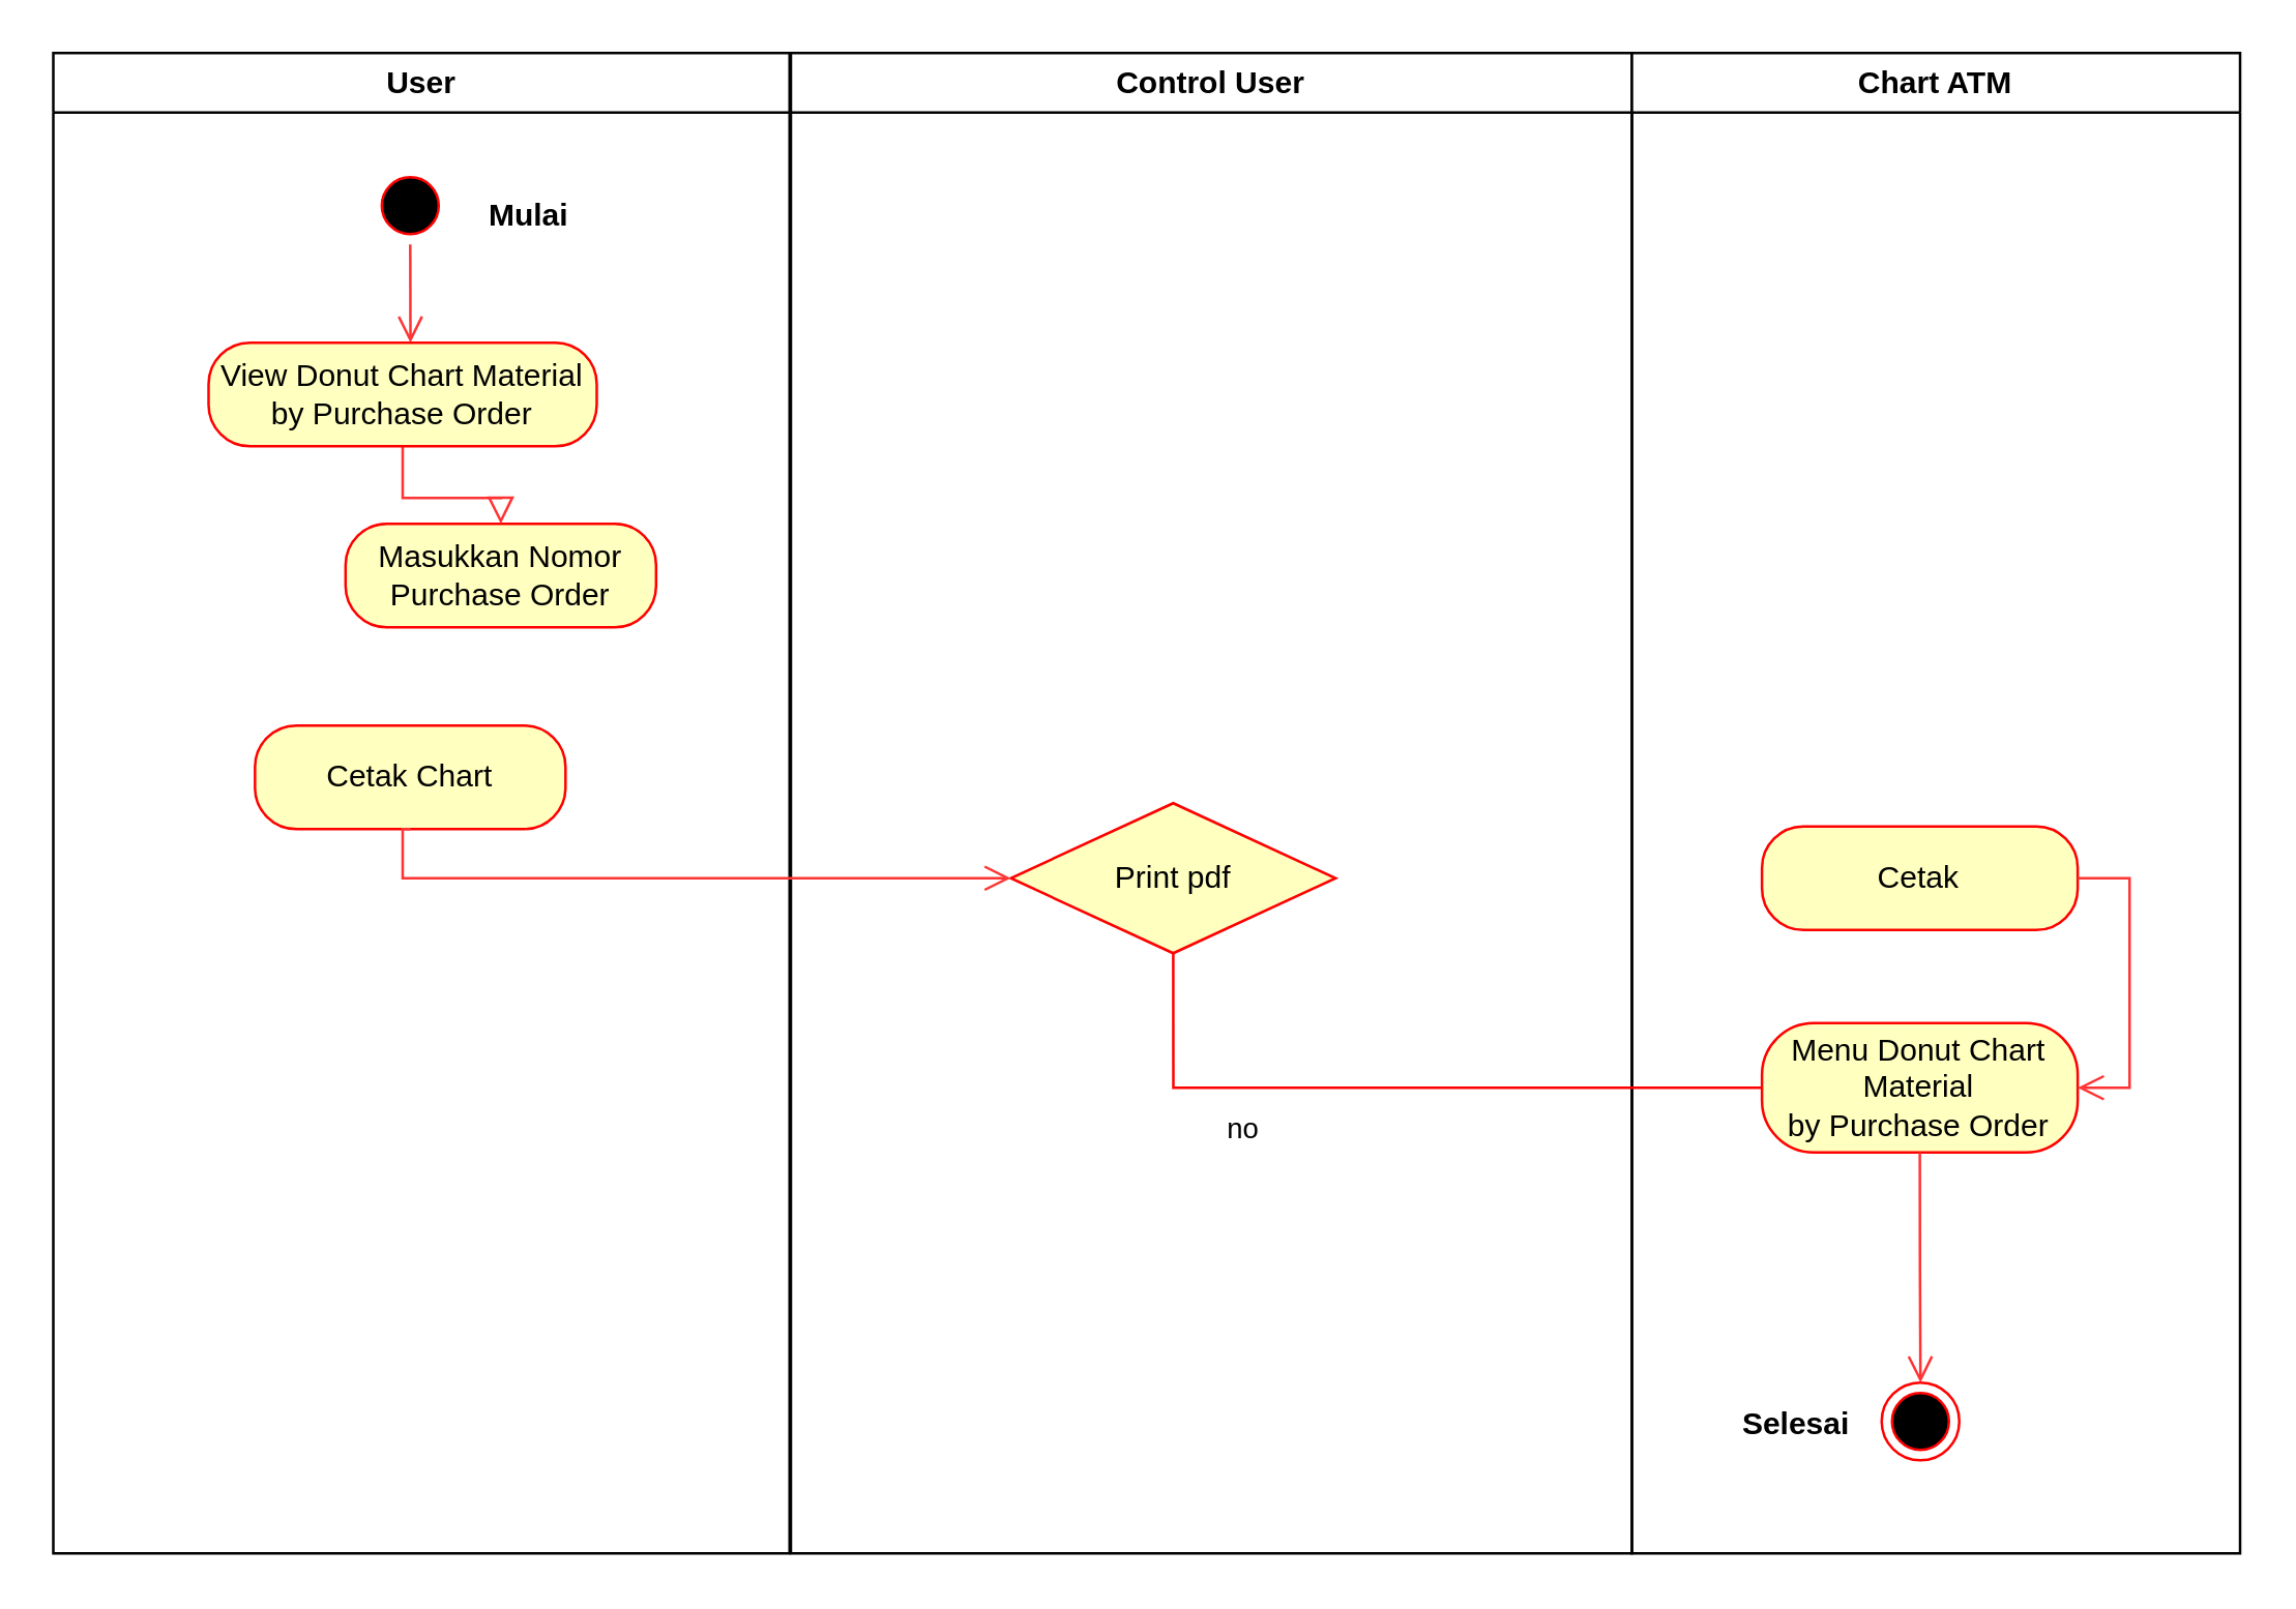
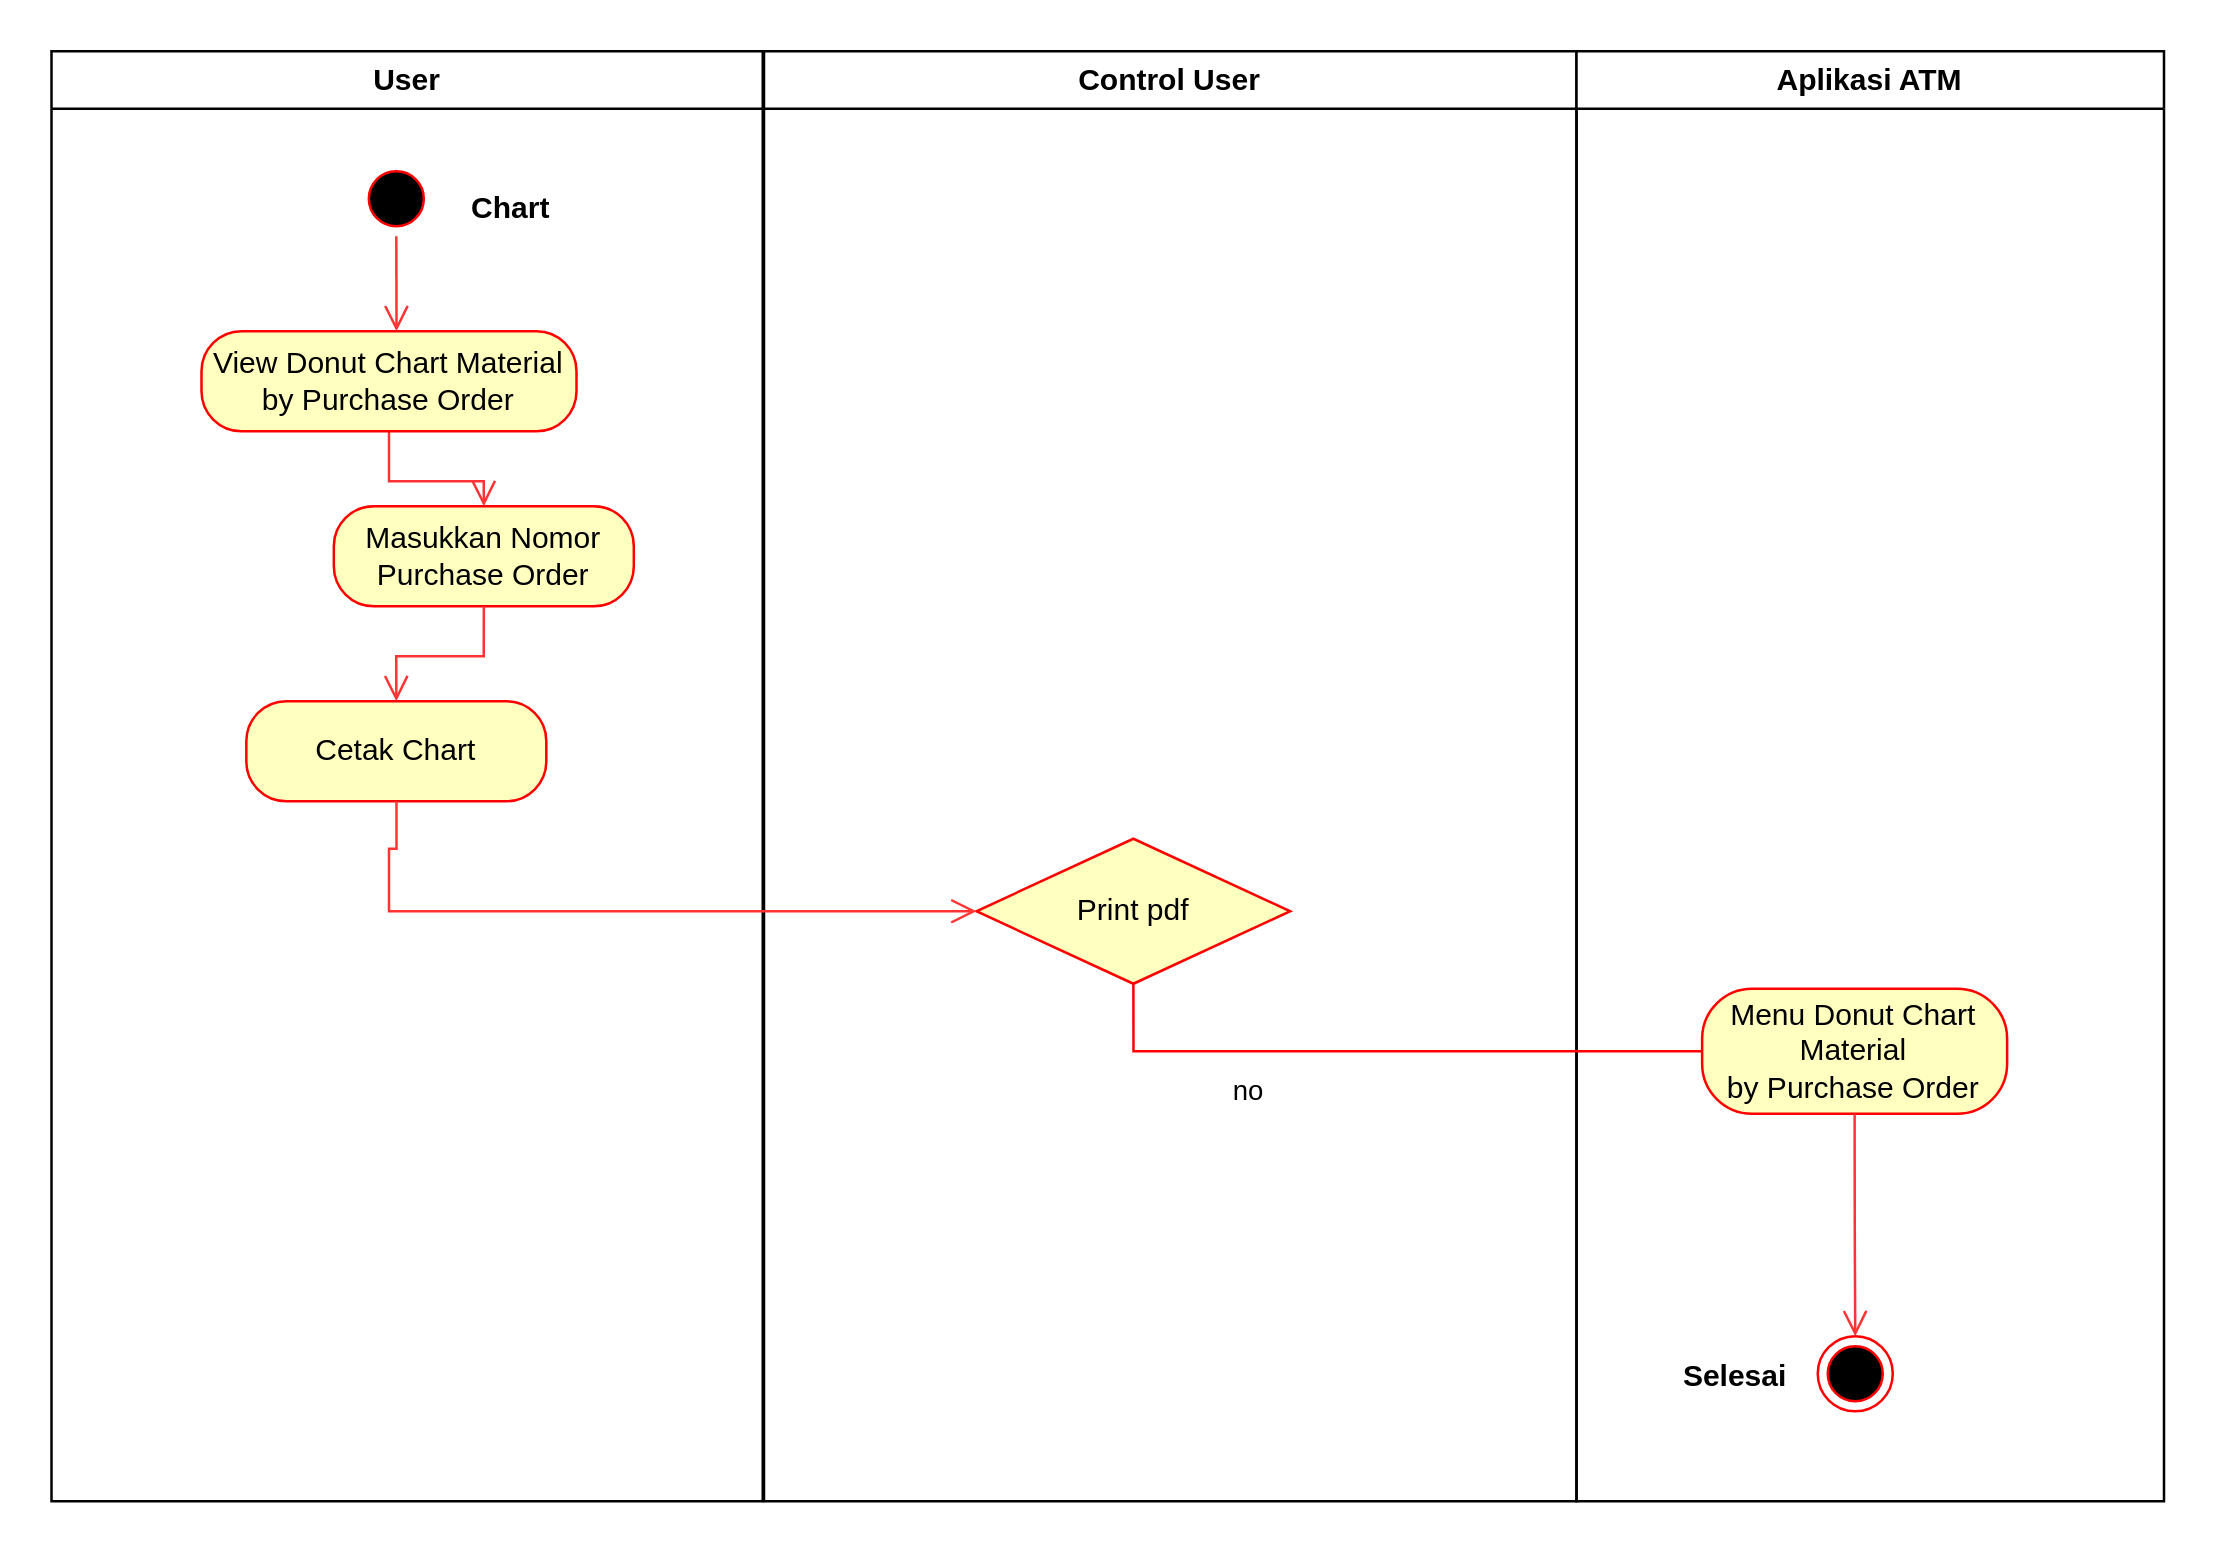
- <mxCell id="14" value="Chart ATM" style="swimlane;whiteSpace=wrap" parent="1" vertex="1"><mxGeometry x="630" y="20" width="235" height="580" as="geometry" /></mxCell>
+ <mxCell id="14" value="Aplikasi ATM" style="swimlane;whiteSpace=wrap" parent="1" vertex="1"><mxGeometry x="630" y="20" width="235" height="580" as="geometry" /></mxCell>
- <mxCell id="5" value="Mulai" style="text;align=center;fontStyle=1;verticalAlign=middle;spacingLeft=3;spacingRight=3;strokeColor=none;rotatable=0;points=[[0,0.5],[1,0.5]];portConstraint=eastwest;" parent="2" vertex="1"><mxGeometry x="144" y="49" width="80" height="26" as="geometry" /></mxCell>
+ <mxCell id="5" value="Chart" style="text;align=center;fontStyle=1;verticalAlign=middle;spacingLeft=3;spacingRight=3;strokeColor=none;rotatable=0;points=[[0,0.5],[1,0.5]];portConstraint=eastwest;" parent="2" vertex="1"><mxGeometry x="144" y="49" width="80" height="26" as="geometry" /></mxCell>
- <mxCell id="7" style="edgeStyle=orthogonalEdgeStyle;rounded=0;orthogonalLoop=1;jettySize=auto;html=1;exitX=0.5;exitY=1;exitDx=0;exitDy=0;entryX=0.5;entryY=0;entryDx=0;entryDy=0;endSize=8;endArrow=block;endFill=0;strokeColor=#FF3333;" parent="2" source="8" target="6" edge="1"><mxGeometry relative="1" as="geometry" /></mxCell>
+ <mxCell id="7" style="edgeStyle=orthogonalEdgeStyle;rounded=0;orthogonalLoop=1;jettySize=auto;html=1;exitX=0.5;exitY=1;exitDx=0;exitDy=0;entryX=0.5;entryY=0;entryDx=0;entryDy=0;endSize=8;endArrow=open;endFill=0;strokeColor=#FF3333;" parent="2" source="8" target="6" edge="1"><mxGeometry relative="1" as="geometry" /></mxCell>
+ <mxCell id="11" style="edgeStyle=orthogonalEdgeStyle;rounded=0;orthogonalLoop=1;jettySize=auto;html=1;entryX=0.5;entryY=0;entryDx=0;entryDy=0;endSize=8;endArrow=open;endFill=0;strokeColor=#FF3333;exitX=0.5;exitY=1;exitDx=0;exitDy=0;" parent="2" source="6" target="10" edge="1"><mxGeometry relative="1" as="geometry"><mxPoint x="60" y="230" as="sourcePoint" /><mxPoint x="147.93" y="192" as="targetPoint" /></mxGeometry></mxCell>
- <mxCell id="13" value="Print pdf" style="rhombus;whiteSpace=wrap;html=1;fillColor=#ffffc0;strokeColor=#ff0000;strokeWidth=1;" parent="12" vertex="1"><mxGeometry x="85" y="290" width="125.5" height="58" as="geometry" /></mxCell>
+ <mxCell id="13" value="Print pdf" style="rhombus;whiteSpace=wrap;html=1;fillColor=#ffffc0;strokeColor=#ff0000;strokeWidth=1;" parent="12" vertex="1"><mxGeometry x="85" y="315" width="125.5" height="58" as="geometry" /></mxCell>
- <mxCell id="19" value="Cetak" style="rounded=1;whiteSpace=wrap;html=1;arcSize=40;fontColor=#000000;fillColor=#ffffc0;strokeColor=#ff0000;strokeWidth=1;" parent="14" vertex="1"><mxGeometry x="50.25" y="299" width="122" height="40" as="geometry" /></mxCell>
- <mxCell id="20" style="edgeStyle=orthogonalEdgeStyle;rounded=0;orthogonalLoop=1;jettySize=auto;html=1;exitX=1;exitY=0.5;exitDx=0;exitDy=0;entryX=1;entryY=0.5;entryDx=0;entryDy=0;strokeColor=#FF3333;endArrow=open;endFill=0;endSize=8;" parent="14" source="19" target="17" edge="1"><mxGeometry relative="1" as="geometry" /></mxCell>
